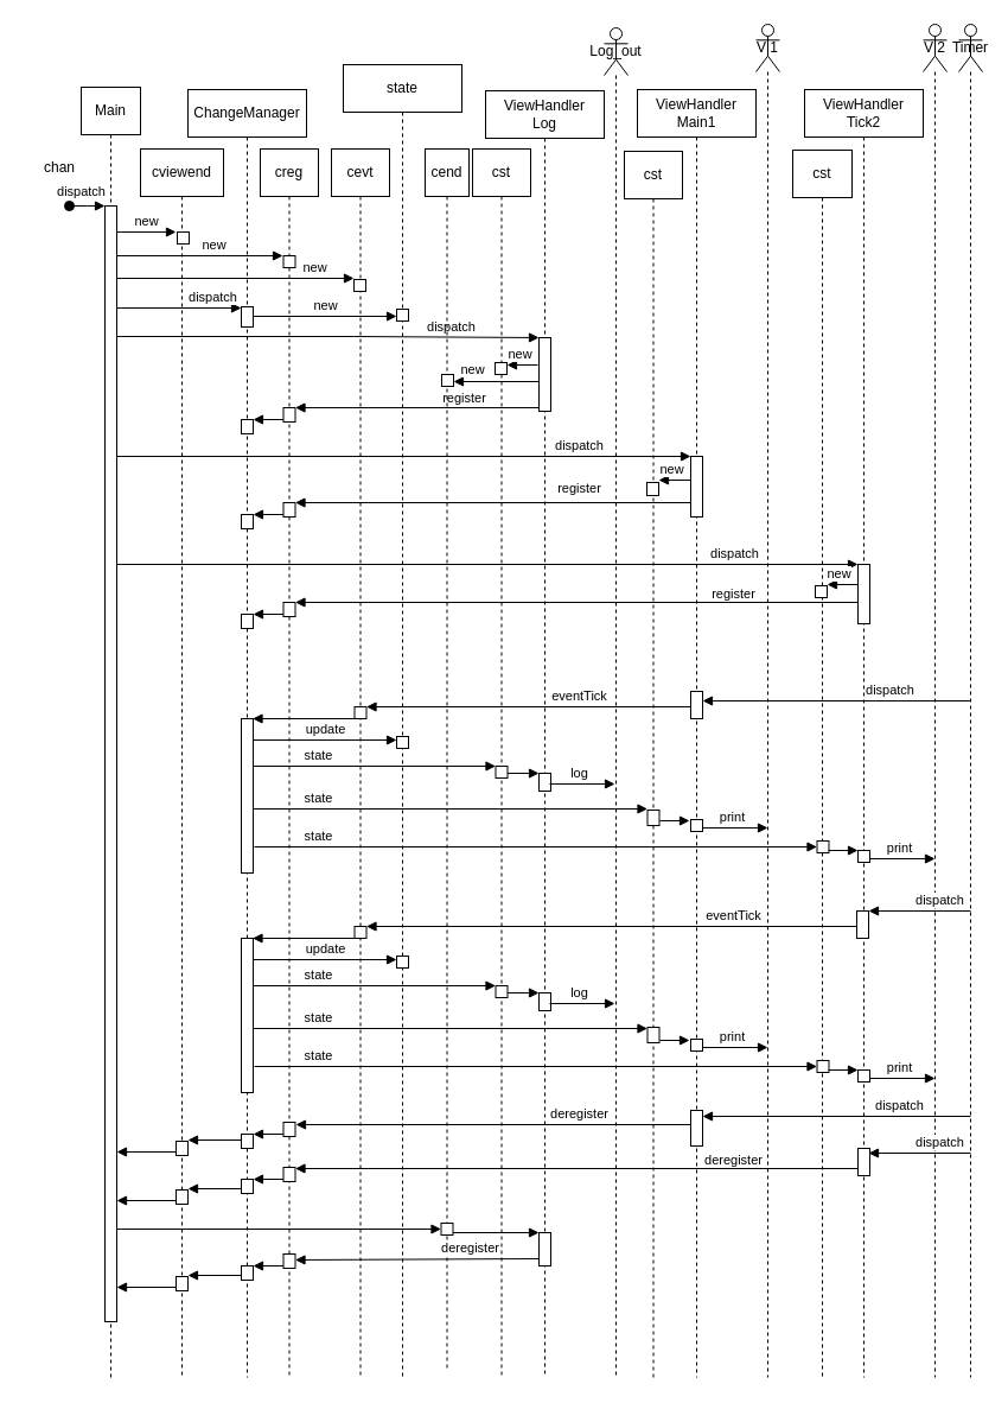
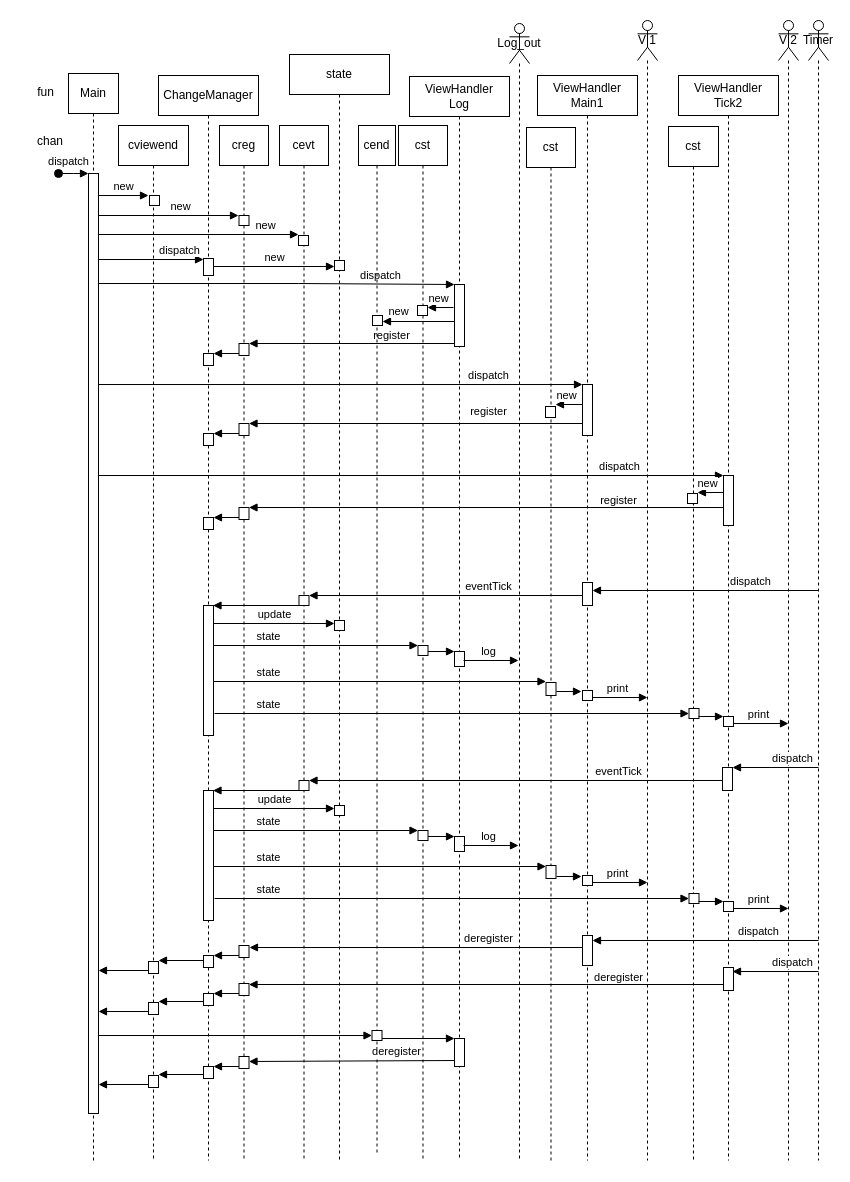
+ <mxCell id="79" value="fun" style="text;html=1;align=center;verticalAlign=middle;resizable=0;points=[];autosize=1;strokeColor=none;fillColor=none;" parent="1" vertex="1"><mxGeometry x="25" y="77" width="40" height="30" as="geometry" /></mxCell>
